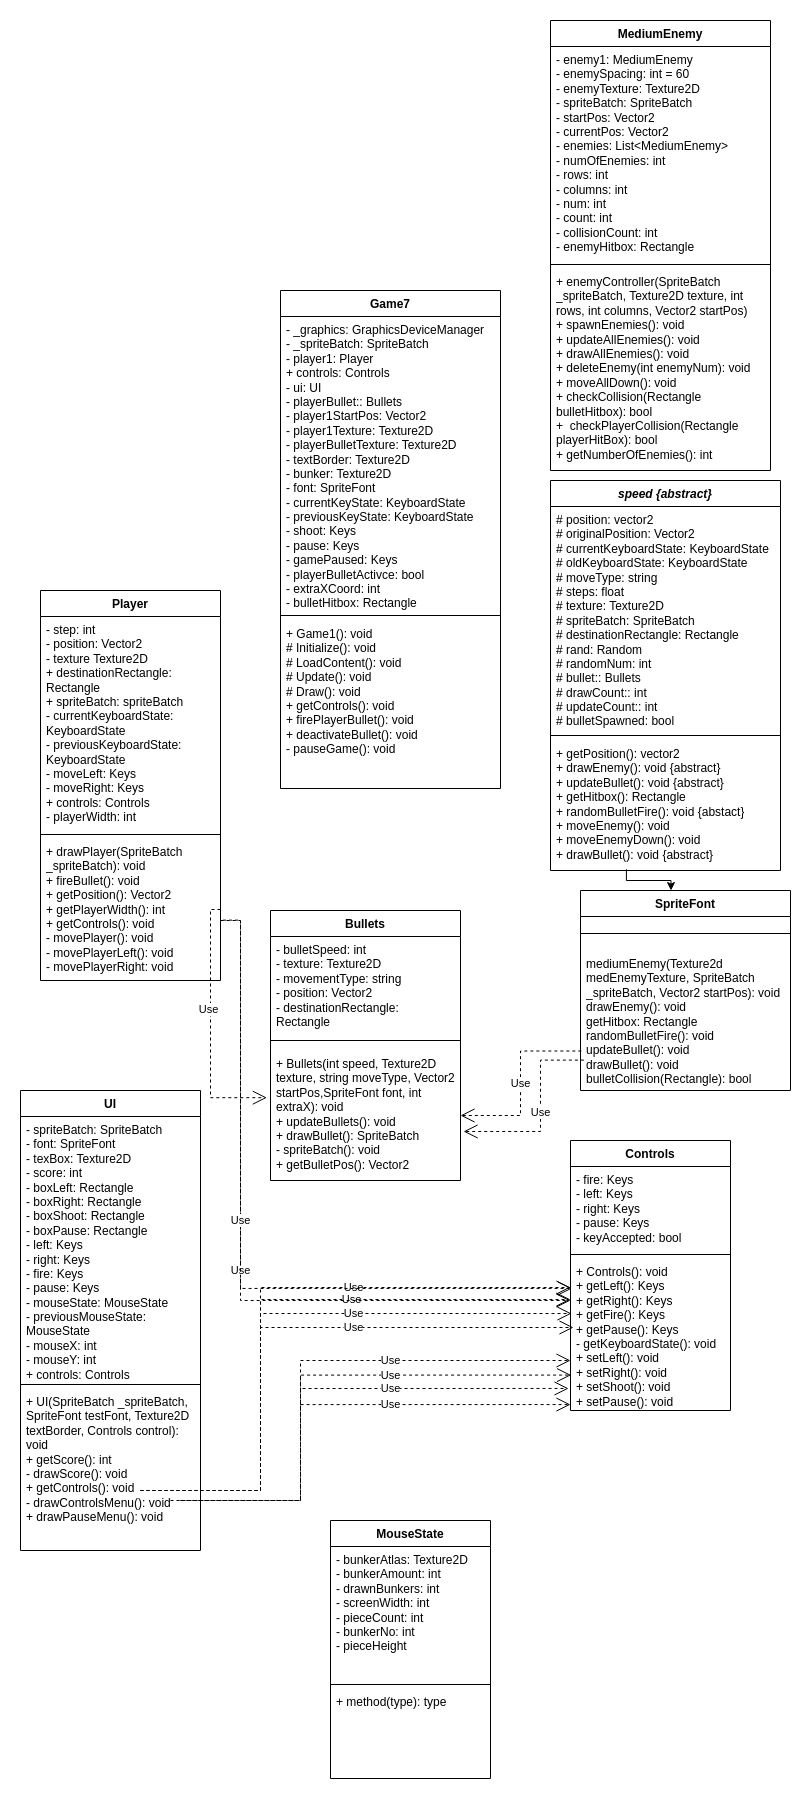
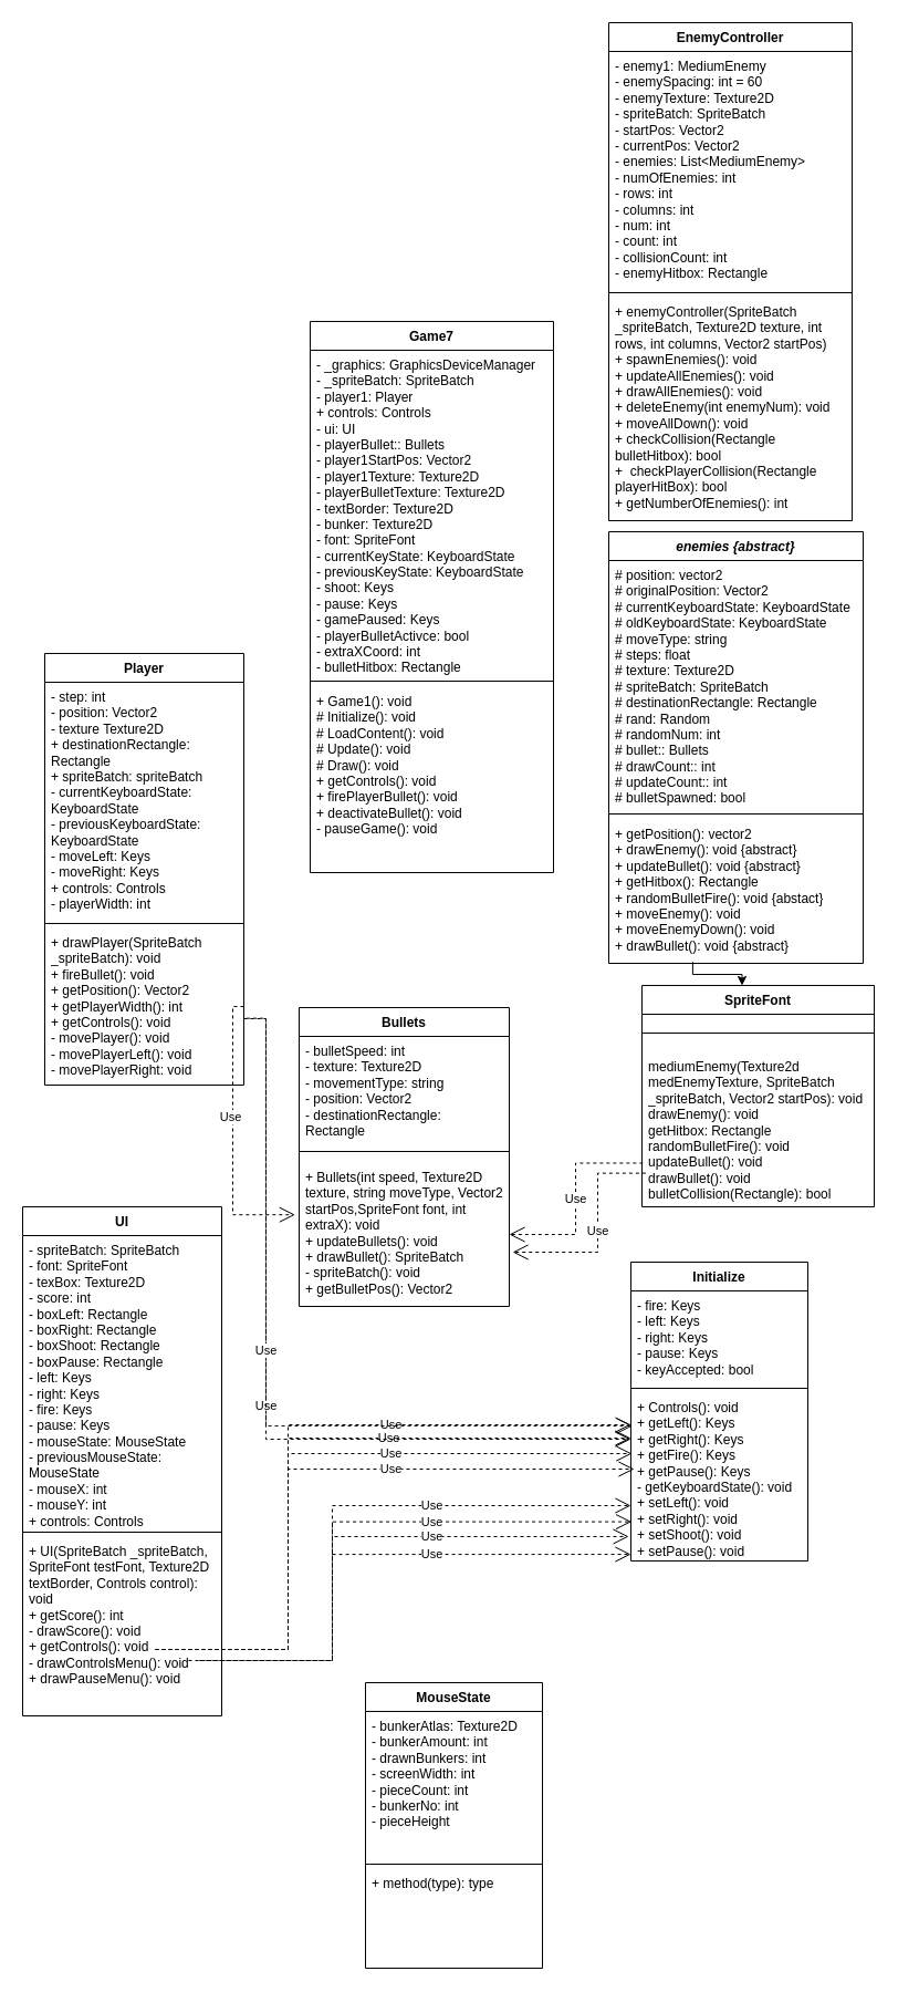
- <mxCell id="39" value="MediumEnemy" style="swimlane;fontStyle=1;align=center;verticalAlign=top;childLayout=stackLayout;horizontal=1;startSize=26;horizontalStack=0;resizeParent=1;resizeParentMax=0;resizeLast=0;collapsible=1;marginBottom=0;whiteSpace=wrap;html=1;" parent="1" vertex="1"><mxGeometry x="550" y="20" width="220" height="450" as="geometry" /></mxCell>
+ <mxCell id="39" value="EnemyController" style="swimlane;fontStyle=1;align=center;verticalAlign=top;childLayout=stackLayout;horizontal=1;startSize=26;horizontalStack=0;resizeParent=1;resizeParentMax=0;resizeLast=0;collapsible=1;marginBottom=0;whiteSpace=wrap;html=1;" parent="1" vertex="1"><mxGeometry x="550" y="20" width="220" height="450" as="geometry" /></mxCell>
- <mxCell id="6" value="&lt;i&gt;speed {abstract}&lt;/i&gt;" style="swimlane;fontStyle=1;align=center;verticalAlign=top;childLayout=stackLayout;horizontal=1;startSize=26;horizontalStack=0;resizeParent=1;resizeParentMax=0;resizeLast=0;collapsible=1;marginBottom=0;whiteSpace=wrap;html=1;" parent="1" vertex="1"><mxGeometry x="550" y="480" width="230" height="390" as="geometry" /></mxCell>
+ <mxCell id="6" value="&lt;i&gt;enemies {abstract}&lt;/i&gt;" style="swimlane;fontStyle=1;align=center;verticalAlign=top;childLayout=stackLayout;horizontal=1;startSize=26;horizontalStack=0;resizeParent=1;resizeParentMax=0;resizeLast=0;collapsible=1;marginBottom=0;whiteSpace=wrap;html=1;" parent="1" vertex="1"><mxGeometry x="550" y="480" width="230" height="390" as="geometry" /></mxCell>
- <mxCell id="26" value="Controls" style="swimlane;fontStyle=1;align=center;verticalAlign=top;childLayout=stackLayout;horizontal=1;startSize=26;horizontalStack=0;resizeParent=1;resizeParentMax=0;resizeLast=0;collapsible=1;marginBottom=0;whiteSpace=wrap;html=1;" parent="1" vertex="1"><mxGeometry x="570" y="1140" width="160" height="270" as="geometry" /></mxCell>
+ <mxCell id="26" value="Initialize" style="swimlane;fontStyle=1;align=center;verticalAlign=top;childLayout=stackLayout;horizontal=1;startSize=26;horizontalStack=0;resizeParent=1;resizeParentMax=0;resizeLast=0;collapsible=1;marginBottom=0;whiteSpace=wrap;html=1;" parent="1" vertex="1"><mxGeometry x="570" y="1140" width="160" height="270" as="geometry" /></mxCell>
